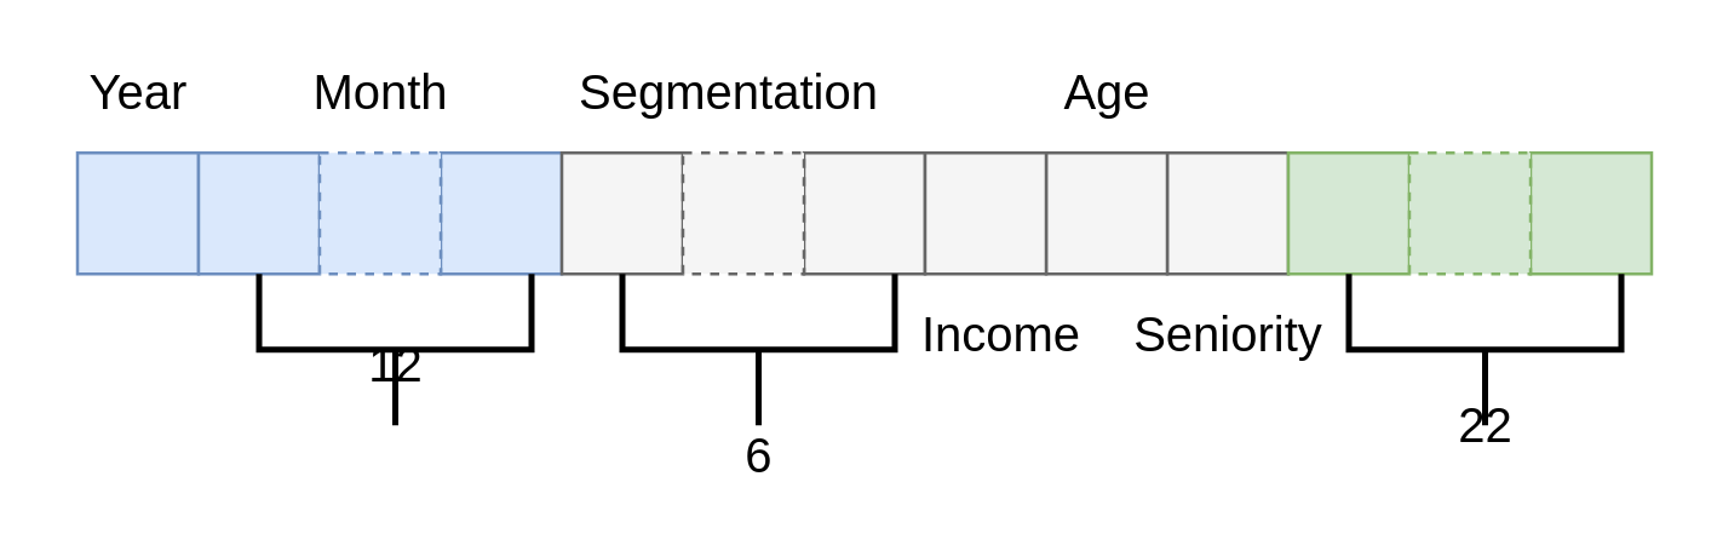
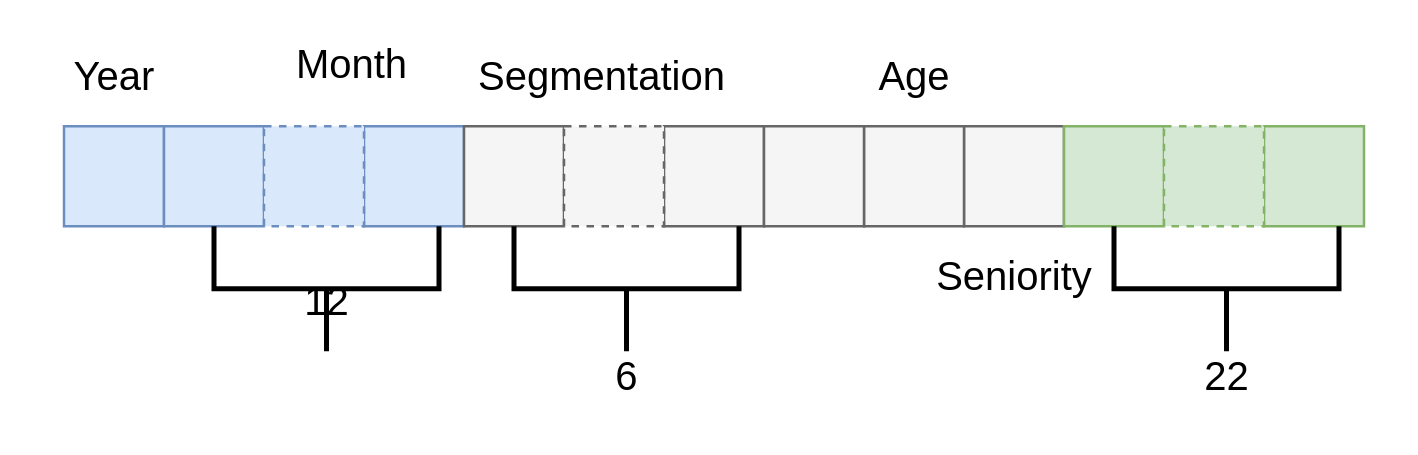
- <mxCell id="22" value="Month" style="text;html=1;resizable=0;autosize=1;align=center;verticalAlign=middle;points=[];fillColor=none;strokeColor=none;rounded=0;dashed=1;fontFamily=Helvetica;fontSize=16;" vertex="1" parent="1"><mxGeometry x="95" y="20" width="60" height="20" as="geometry" /></mxCell>
+ <mxCell id="22" value="Month" style="text;html=1;resizable=0;autosize=1;align=center;verticalAlign=middle;points=[];fillColor=none;strokeColor=none;rounded=0;dashed=1;fontFamily=Helvetica;fontSize=16;" vertex="1" parent="1"><mxGeometry x="110" y="15" width="60" height="20" as="geometry" /></mxCell>
- <mxCell id="25" value="Income" style="text;html=1;resizable=0;autosize=1;align=center;verticalAlign=middle;points=[];fillColor=none;strokeColor=none;rounded=0;dashed=1;fontFamily=Helvetica;fontSize=16;" vertex="1" parent="1"><mxGeometry x="295" y="100" width="70" height="20" as="geometry" /></mxCell>
- <mxCell id="15" value="22" style="text;html=1;resizable=0;autosize=1;align=center;verticalAlign=middle;points=[];fillColor=none;strokeColor=none;rounded=0;fontFamily=Helvetica;fontSize=16;" vertex="1" parent="1"><mxGeometry x="475" y="130" width="30" height="20" as="geometry" /></mxCell>
+ <mxCell id="15" value="22" style="text;html=1;resizable=0;autosize=1;align=center;verticalAlign=middle;points=[];fillColor=none;strokeColor=none;rounded=0;fontFamily=Helvetica;fontSize=16;" vertex="1" parent="1"><mxGeometry x="475" y="140" width="30" height="20" as="geometry" /></mxCell>
